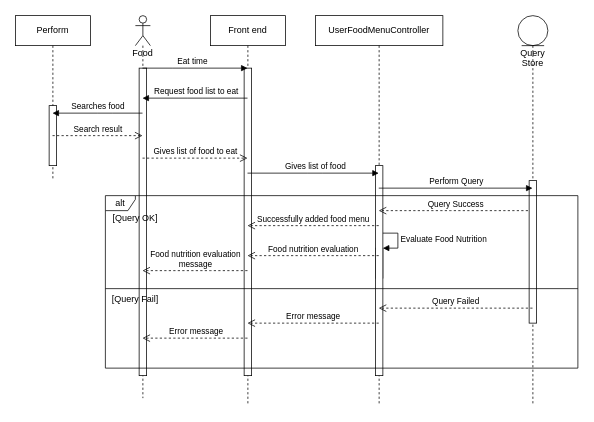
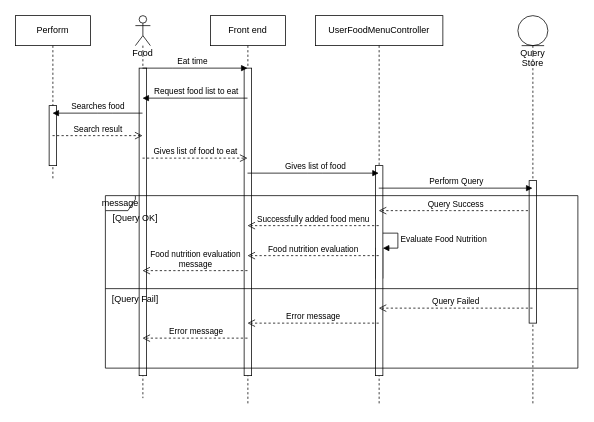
- <mxCell id="33" value="alt" style="shape=umlFrame;whiteSpace=wrap;html=1;width=40;height=20;" vertex="1" parent="1"><mxGeometry x="140" y="260" width="630" height="230" as="geometry" /></mxCell>
+ <mxCell id="33" value="message" style="shape=umlFrame;whiteSpace=wrap;html=1;width=40;height=20;" vertex="1" parent="1"><mxGeometry x="140" y="260" width="630" height="230" as="geometry" /></mxCell>
